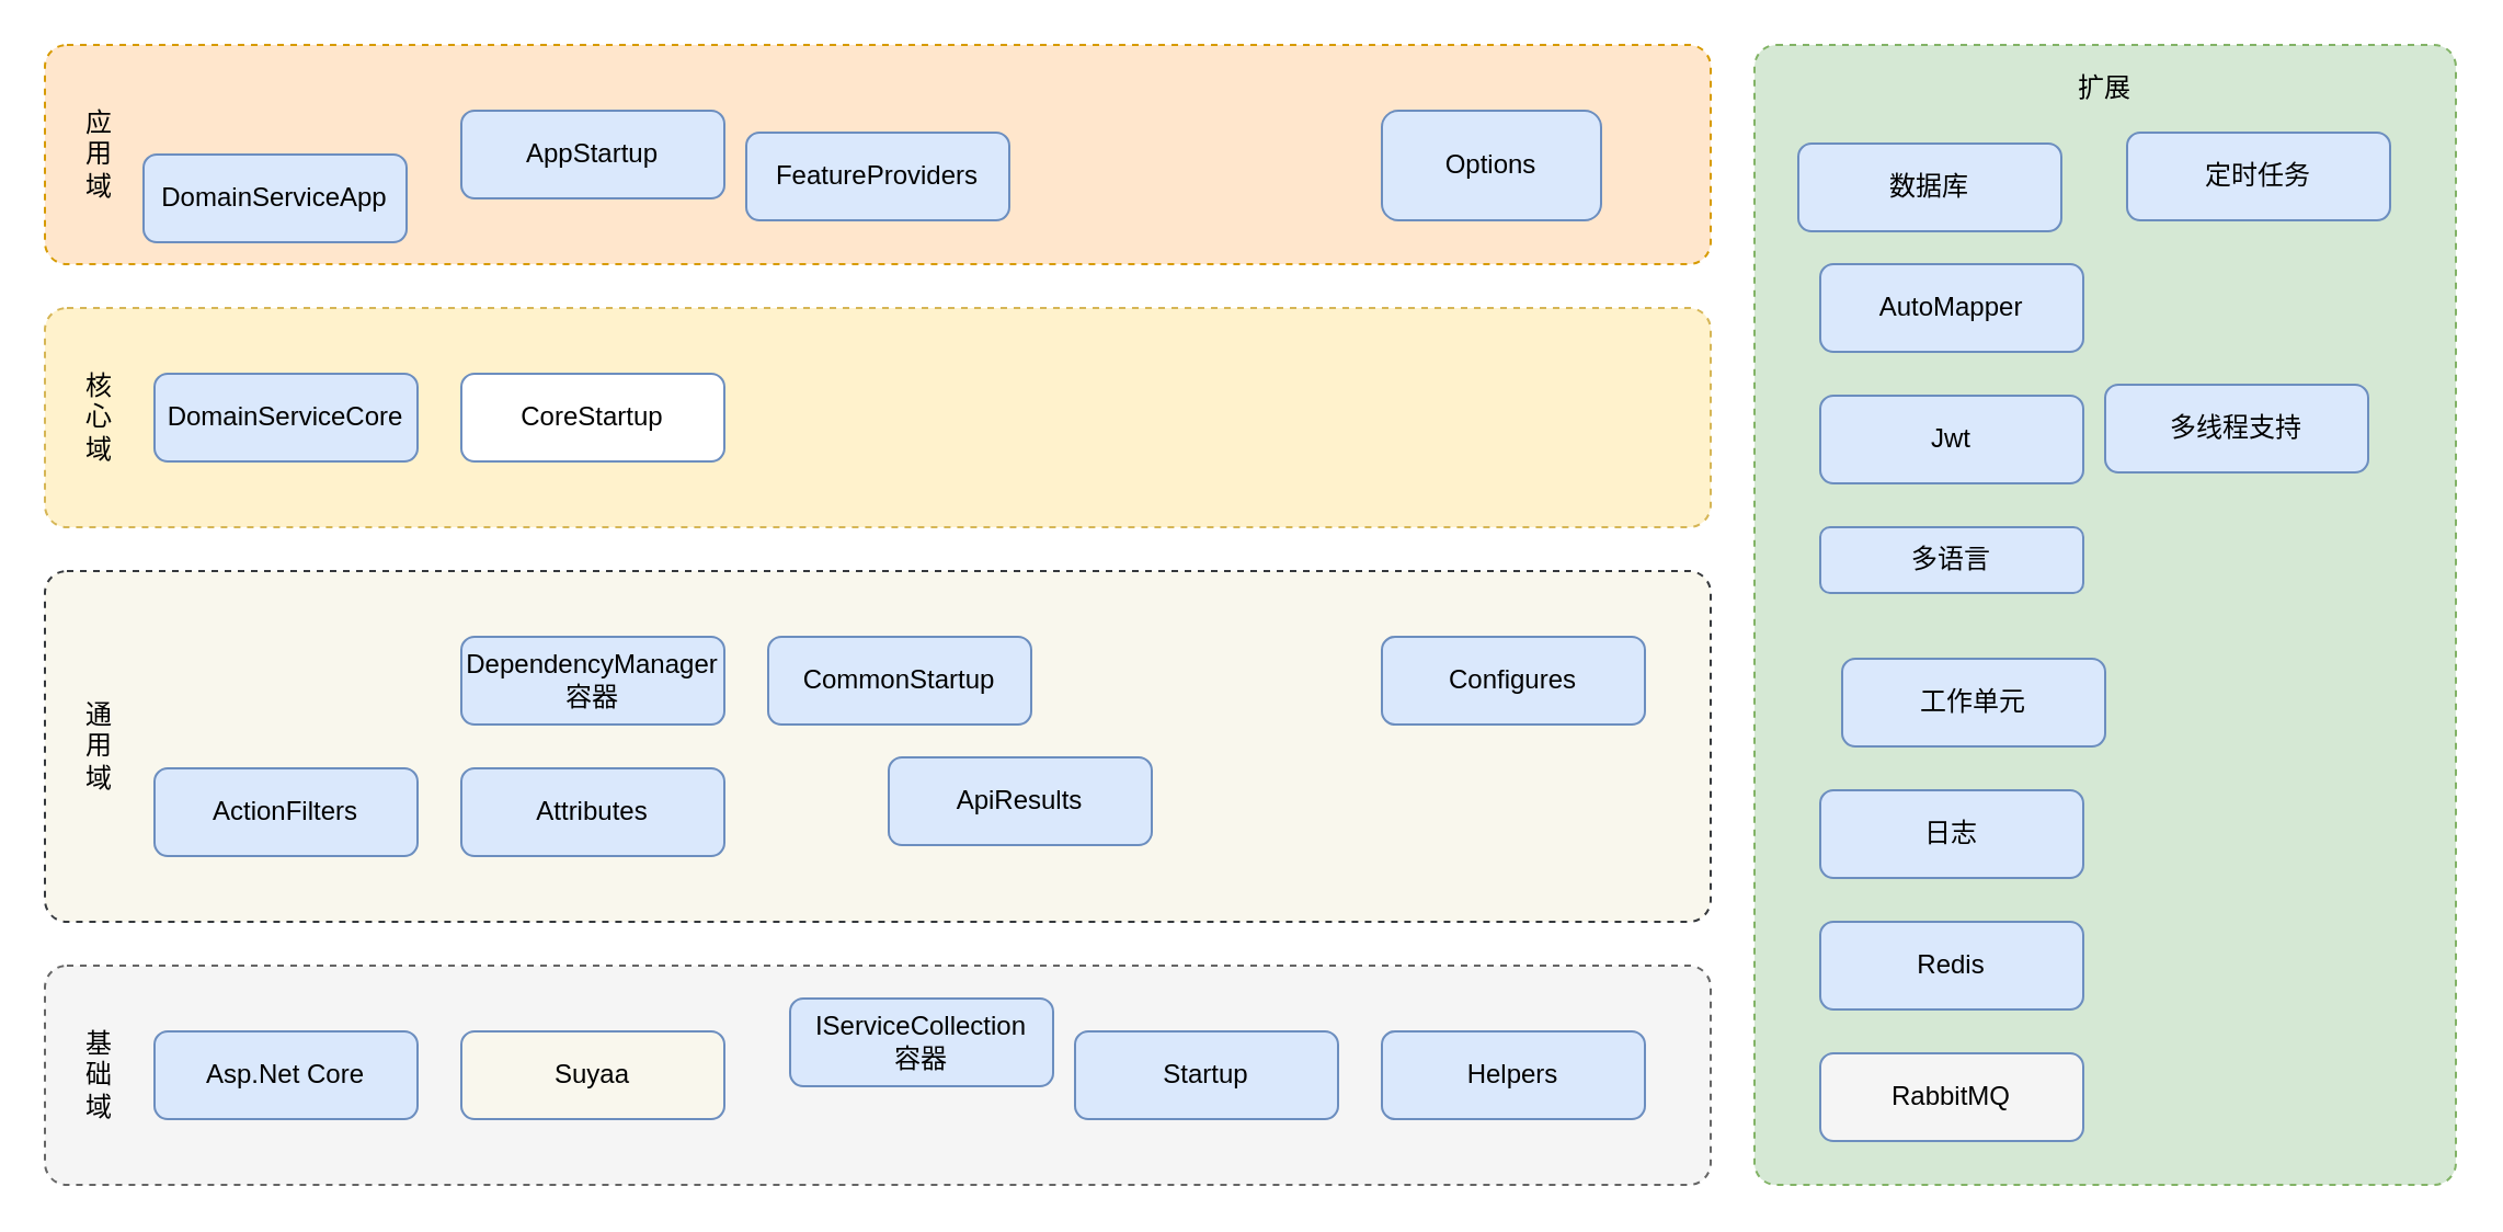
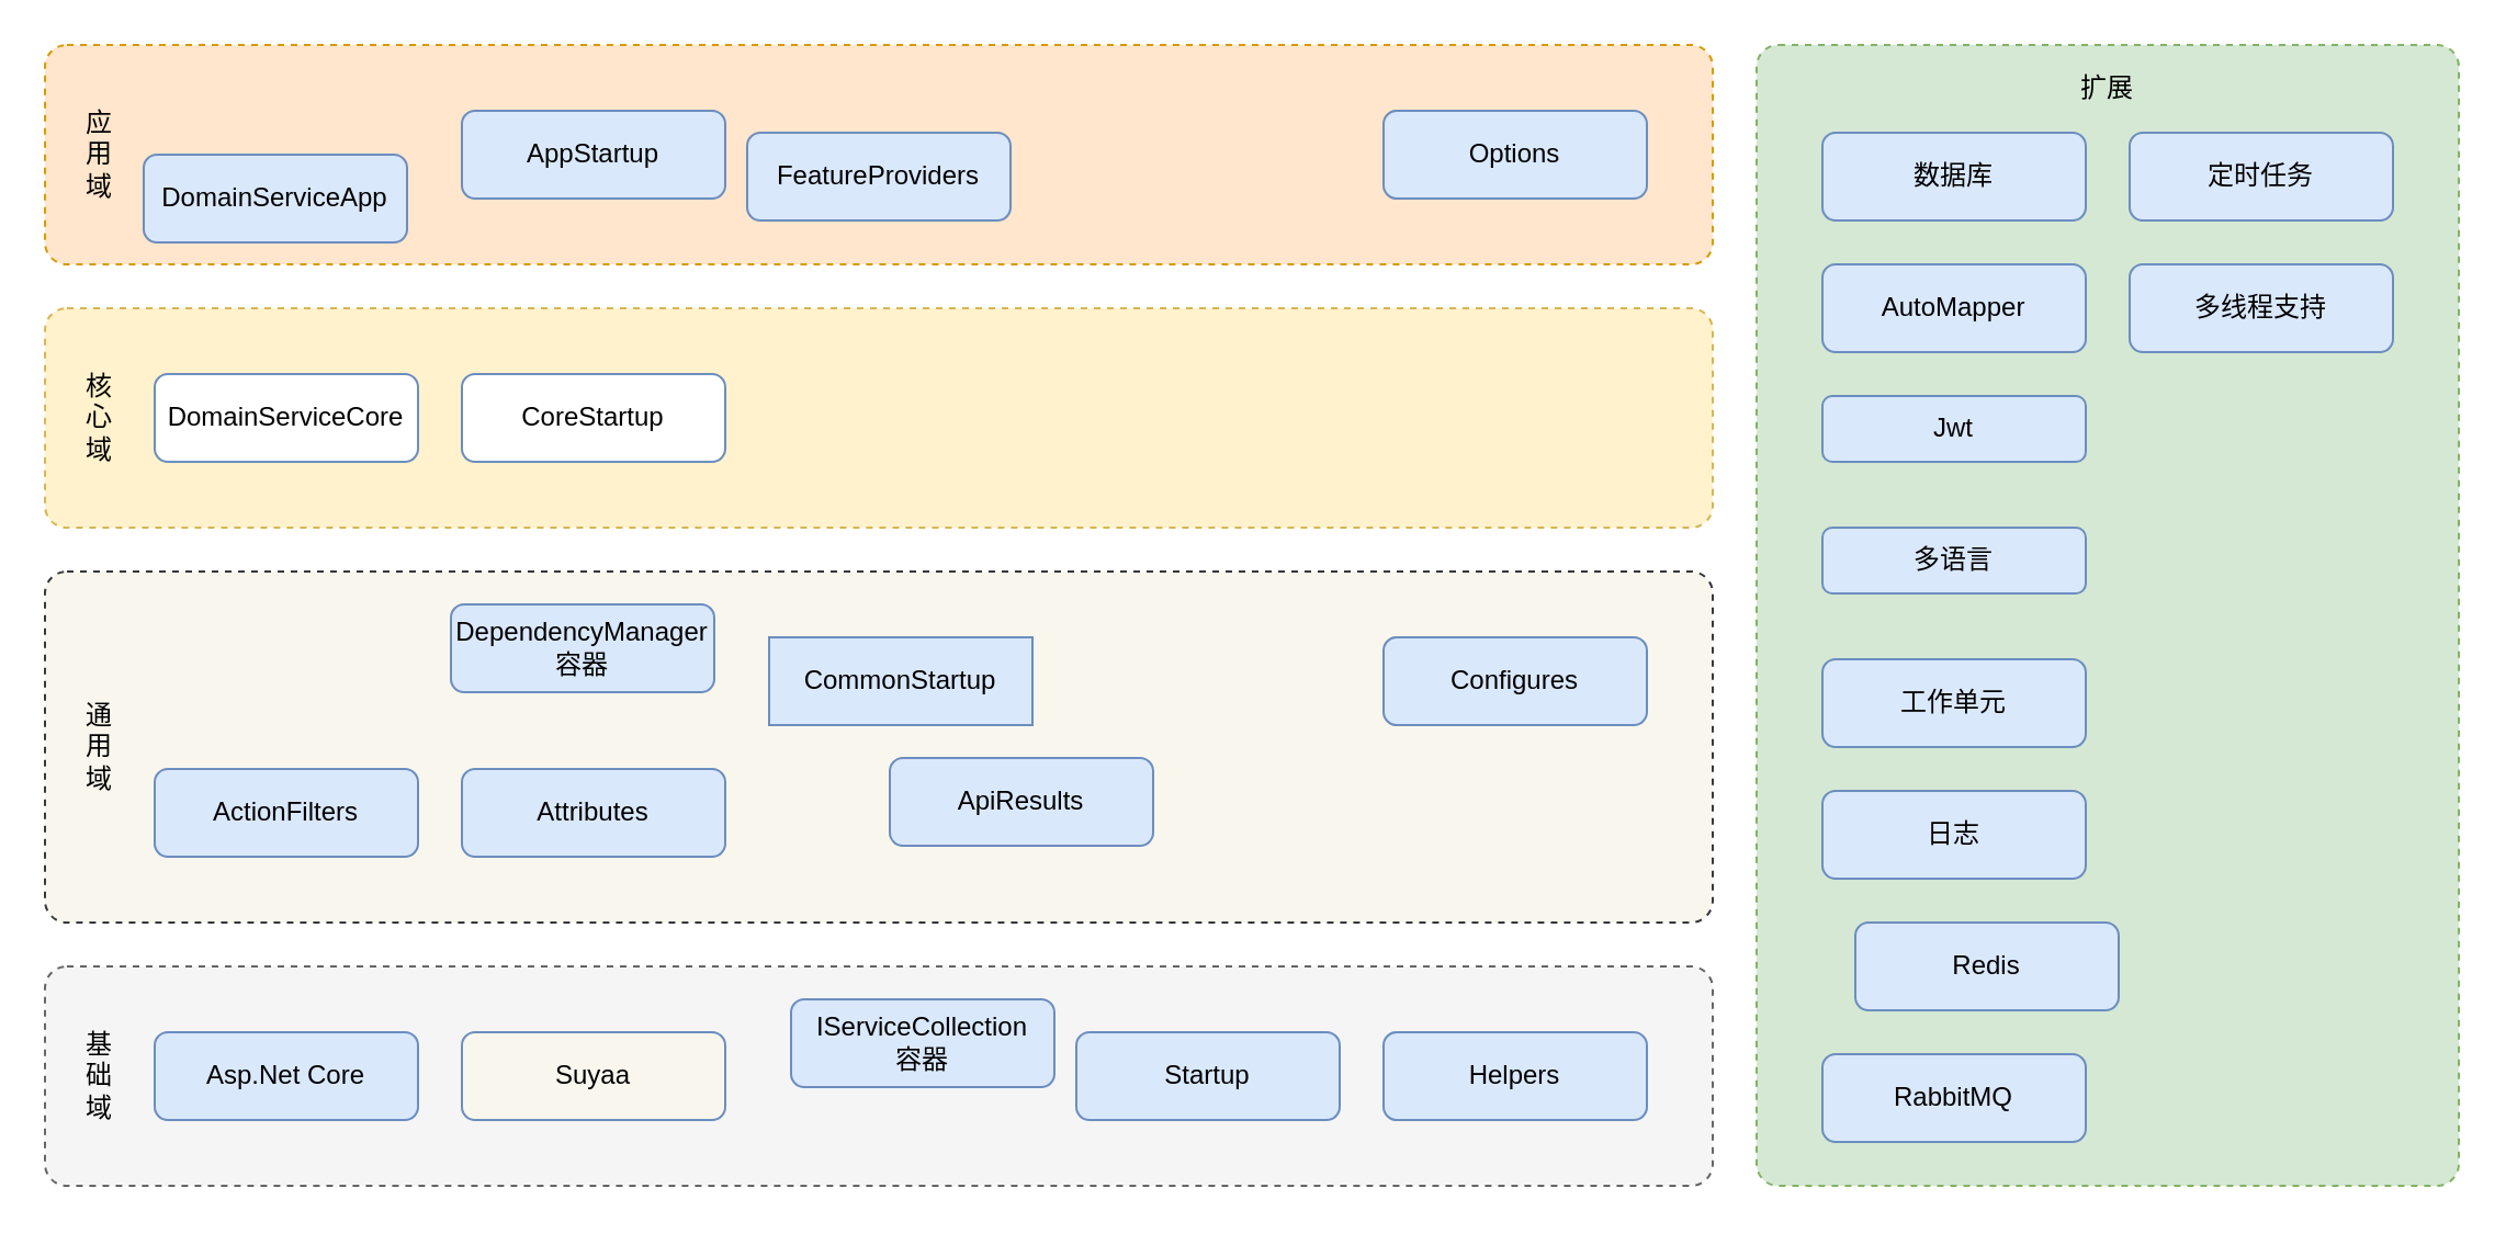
- <mxCell id="34" value="Options" style="rounded=1;whiteSpace=wrap;html=1;fillColor=#dae8fc;strokeColor=#6c8ebf;" parent="1" vertex="1"><mxGeometry x="630" y="50" width="100" height="50" as="geometry" /></mxCell>
+ <mxCell id="34" value="Options" style="rounded=1;whiteSpace=wrap;html=1;fillColor=#dae8fc;strokeColor=#6c8ebf;" parent="1" vertex="1"><mxGeometry x="630" y="50" width="120" height="40" as="geometry" /></mxCell>
- <mxCell id="22" value="数据库" style="rounded=1;whiteSpace=wrap;html=1;fillColor=#dae8fc;strokeColor=#6c8ebf;" parent="1" vertex="1"><mxGeometry x="820" y="65" width="120" height="40" as="geometry" /></mxCell>
+ <mxCell id="22" value="数据库" style="rounded=1;whiteSpace=wrap;html=1;fillColor=#dae8fc;strokeColor=#6c8ebf;" parent="1" vertex="1"><mxGeometry x="830" y="60" width="120" height="40" as="geometry" /></mxCell>
- <mxCell id="13" value="DomainServiceCore" style="rounded=1;whiteSpace=wrap;html=1;fillColor=#dae8fc;strokeColor=#6c8ebf;" parent="1" vertex="1"><mxGeometry x="70" y="170" width="120" height="40" as="geometry" /></mxCell>
+ <mxCell id="13" value="DomainServiceCore" style="rounded=1;whiteSpace=wrap;html=1;fillColor=#ffffff;strokeColor=#6c8ebf;" parent="1" vertex="1"><mxGeometry x="70" y="170" width="120" height="40" as="geometry" /></mxCell>
- <mxCell id="38" value="多线程支持" style="rounded=1;whiteSpace=wrap;html=1;fillColor=#dae8fc;strokeColor=#6c8ebf;" vertex="1" parent="1"><mxGeometry x="960" y="175" width="120" height="40" as="geometry" /></mxCell>
+ <mxCell id="38" value="多线程支持" style="rounded=1;whiteSpace=wrap;html=1;fillColor=#dae8fc;strokeColor=#6c8ebf;" vertex="1" parent="1"><mxGeometry x="970" y="120" width="120" height="40" as="geometry" /></mxCell>
- <mxCell id="24" value="Jwt" style="rounded=1;whiteSpace=wrap;html=1;fillColor=#dae8fc;strokeColor=#6c8ebf;" parent="1" vertex="1"><mxGeometry x="830" y="180" width="120" height="40" as="geometry" /></mxCell>
+ <mxCell id="24" value="Jwt" style="rounded=1;whiteSpace=wrap;html=1;fillColor=#dae8fc;strokeColor=#6c8ebf;" parent="1" vertex="1"><mxGeometry x="830" y="180" width="120" height="30" as="geometry" /></mxCell>
- <mxCell id="12" value="DependencyManager&lt;br&gt;容器" style="rounded=1;whiteSpace=wrap;html=1;fillColor=#dae8fc;strokeColor=#6c8ebf;" parent="1" vertex="1"><mxGeometry x="210" y="290" width="120" height="40" as="geometry" /></mxCell>
+ <mxCell id="12" value="DependencyManager&lt;br&gt;容器" style="rounded=1;whiteSpace=wrap;html=1;fillColor=#dae8fc;strokeColor=#6c8ebf;" parent="1" vertex="1"><mxGeometry x="205" y="275" width="120" height="40" as="geometry" /></mxCell>
- <mxCell id="21" value="CommonStartup" style="rounded=1;whiteSpace=wrap;html=1;fillColor=#dae8fc;strokeColor=#6c8ebf;" parent="1" vertex="1"><mxGeometry x="350" y="290" width="120" height="40" as="geometry" /></mxCell>
+ <mxCell id="21" value="CommonStartup" style="whiteSpace=wrap;html=1;fillColor=#dae8fc;strokeColor=#6c8ebf;rounded=0;" parent="1" vertex="1"><mxGeometry x="350" y="290" width="120" height="40" as="geometry" /></mxCell>
- <mxCell id="26" value="工作单元" style="rounded=1;whiteSpace=wrap;html=1;fillColor=#dae8fc;strokeColor=#6c8ebf;" parent="1" vertex="1"><mxGeometry x="840" y="300" width="120" height="40" as="geometry" /></mxCell>
+ <mxCell id="26" value="工作单元" style="rounded=1;whiteSpace=wrap;html=1;fillColor=#dae8fc;strokeColor=#6c8ebf;" parent="1" vertex="1"><mxGeometry x="830" y="300" width="120" height="40" as="geometry" /></mxCell>
- <mxCell id="35" value="Redis" style="rounded=1;whiteSpace=wrap;html=1;fillColor=#dae8fc;strokeColor=#6c8ebf;" vertex="1" parent="1"><mxGeometry x="830" y="420" width="120" height="40" as="geometry" /></mxCell>
+ <mxCell id="35" value="Redis" style="rounded=1;whiteSpace=wrap;html=1;fillColor=#dae8fc;strokeColor=#6c8ebf;" vertex="1" parent="1"><mxGeometry x="845" y="420" width="120" height="40" as="geometry" /></mxCell>
- <mxCell id="36" value="RabbitMQ" style="rounded=1;whiteSpace=wrap;html=1;fillColor=#f5f5f5;strokeColor=#6c8ebf;" vertex="1" parent="1"><mxGeometry x="830" y="480" width="120" height="40" as="geometry" /></mxCell>
+ <mxCell id="36" value="RabbitMQ" style="rounded=1;whiteSpace=wrap;html=1;fillColor=#dae8fc;strokeColor=#6c8ebf;" vertex="1" parent="1"><mxGeometry x="830" y="480" width="120" height="40" as="geometry" /></mxCell>
